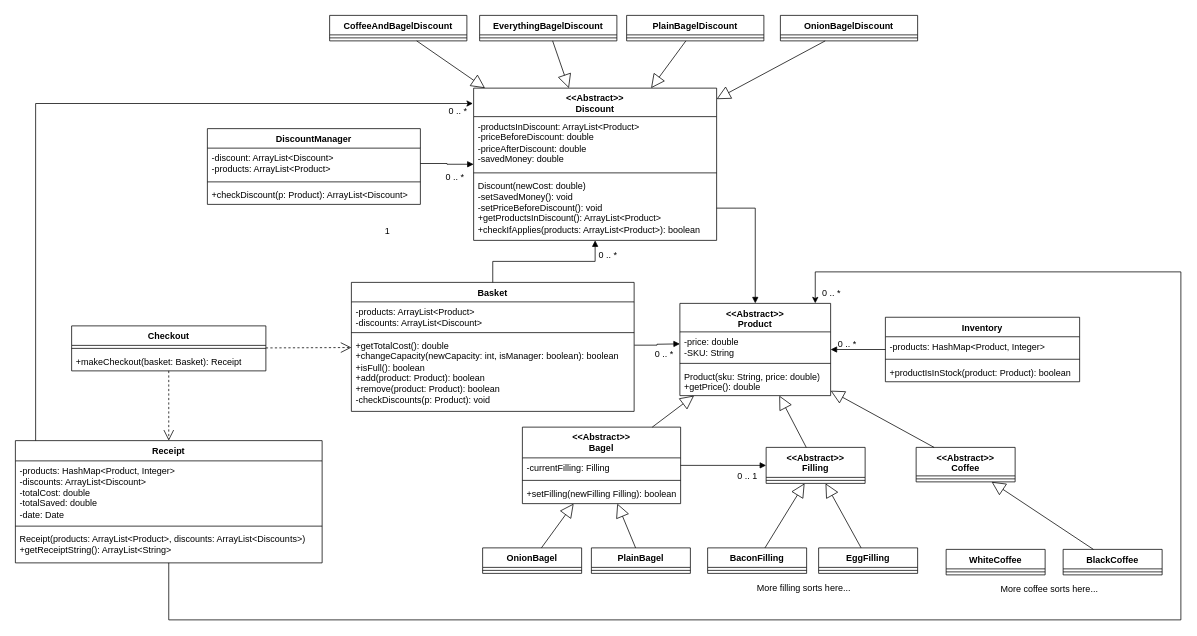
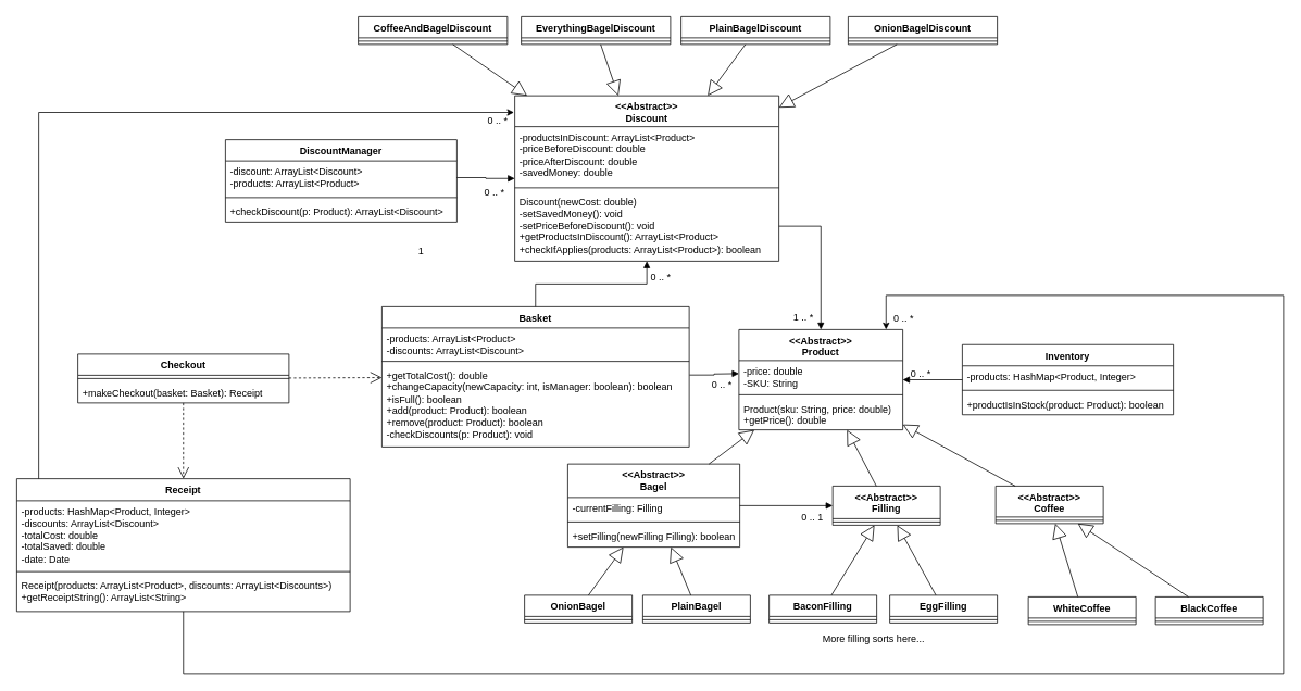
+ <mxCell id="76" value="1 .. *" style="text;html=1;align=center;verticalAlign=middle;resizable=0;points=[];autosize=1;strokeColor=none;fillColor=none;" parent="1" vertex="1"><mxGeometry x="963" y="376" width="43" height="26" as="geometry" /></mxCell>
+ <mxCell id="46" value="" style="endArrow=block;endSize=16;endFill=0;html=1;rounded=0;" parent="1" source="28" target="20" edge="1"><mxGeometry width="160" relative="1" as="geometry"><mxPoint x="1356" y="582" as="sourcePoint" /><mxPoint x="1175" y="517" as="targetPoint" /></mxGeometry></mxCell>
- <mxCell id="48" value="&lt;span style=&quot;color: rgb(0, 0, 0); font-family: Helvetica; font-size: 12px; font-style: normal; font-variant-ligatures: normal; font-variant-caps: normal; font-weight: 400; letter-spacing: normal; orphans: 2; text-align: center; text-indent: 0px; text-transform: none; widows: 2; word-spacing: 0px; -webkit-text-stroke-width: 0px; white-space: nowrap; background-color: rgb(255, 255, 255); text-decoration-thickness: initial; text-decoration-style: initial; text-decoration-color: initial; display: inline !important; float: none;&quot;&gt;More coffee sorts here...&lt;/span&gt;" style="text;whiteSpace=wrap;html=1;" parent="1" vertex="1"><mxGeometry x="1331.5" y="771" width="153" height="36" as="geometry" /></mxCell>
